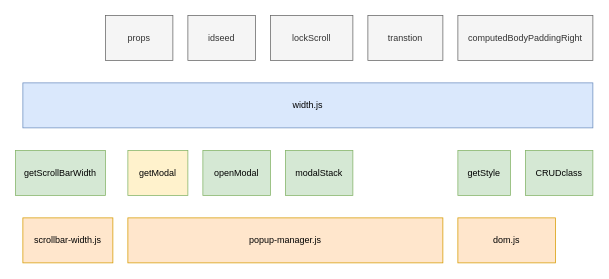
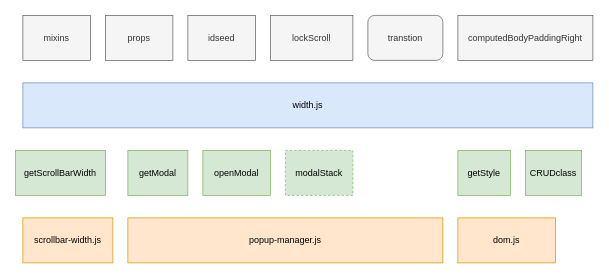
+ <mxCell id="12" value="mixins" style="rounded=0;whiteSpace=wrap;html=1;fillColor=#f5f5f5;strokeColor=#666666;fontColor=#333333;" vertex="1" parent="1"><mxGeometry x="30" y="20" width="90" height="60" as="geometry" /></mxCell>
- <mxCell id="16" value="transtion" style="rounded=0;whiteSpace=wrap;html=1;fillColor=#f5f5f5;strokeColor=#666666;fontColor=#333333;" vertex="1" parent="1"><mxGeometry x="490" y="20" width="100" height="60" as="geometry" /></mxCell>
+ <mxCell id="16" value="transtion" style="whiteSpace=wrap;html=1;fillColor=#f5f5f5;strokeColor=#666666;fontColor=#333333;rounded=1;" vertex="1" parent="1"><mxGeometry x="490" y="20" width="100" height="60" as="geometry" /></mxCell>
- <mxCell id="7" value="getModal" style="rounded=0;whiteSpace=wrap;html=1;fillColor=#fff2cc;strokeColor=#82b366;" parent="1" vertex="1"><mxGeometry x="170" y="200" width="80" height="60" as="geometry" /></mxCell>
+ <mxCell id="7" value="getModal" style="rounded=0;whiteSpace=wrap;html=1;fillColor=#d5e8d4;strokeColor=#82b366;" parent="1" vertex="1"><mxGeometry x="170" y="200" width="80" height="60" as="geometry" /></mxCell>
- <mxCell id="11" value="modalStack" style="rounded=0;whiteSpace=wrap;html=1;fillColor=#d5e8d4;strokeColor=#82b366;" parent="1" vertex="1"><mxGeometry x="380" y="200" width="90" height="60" as="geometry" /></mxCell>
+ <mxCell id="11" value="modalStack" style="rounded=0;whiteSpace=wrap;html=1;fillColor=#d5e8d4;strokeColor=#82b366;dashed=1;" parent="1" vertex="1"><mxGeometry x="380" y="200" width="90" height="60" as="geometry" /></mxCell>
- <mxCell id="10" value="CRUDclass" style="rounded=0;whiteSpace=wrap;html=1;fillColor=#d5e8d4;strokeColor=#82b366;" parent="1" vertex="1"><mxGeometry x="700" y="200" width="90" height="60" as="geometry" /></mxCell>
+ <mxCell id="10" value="CRUDclass" style="rounded=0;whiteSpace=wrap;html=1;fillColor=#d5e8d4;strokeColor=#82b366;" parent="1" vertex="1"><mxGeometry x="700" y="200" width="75" height="60" as="geometry" /></mxCell>
